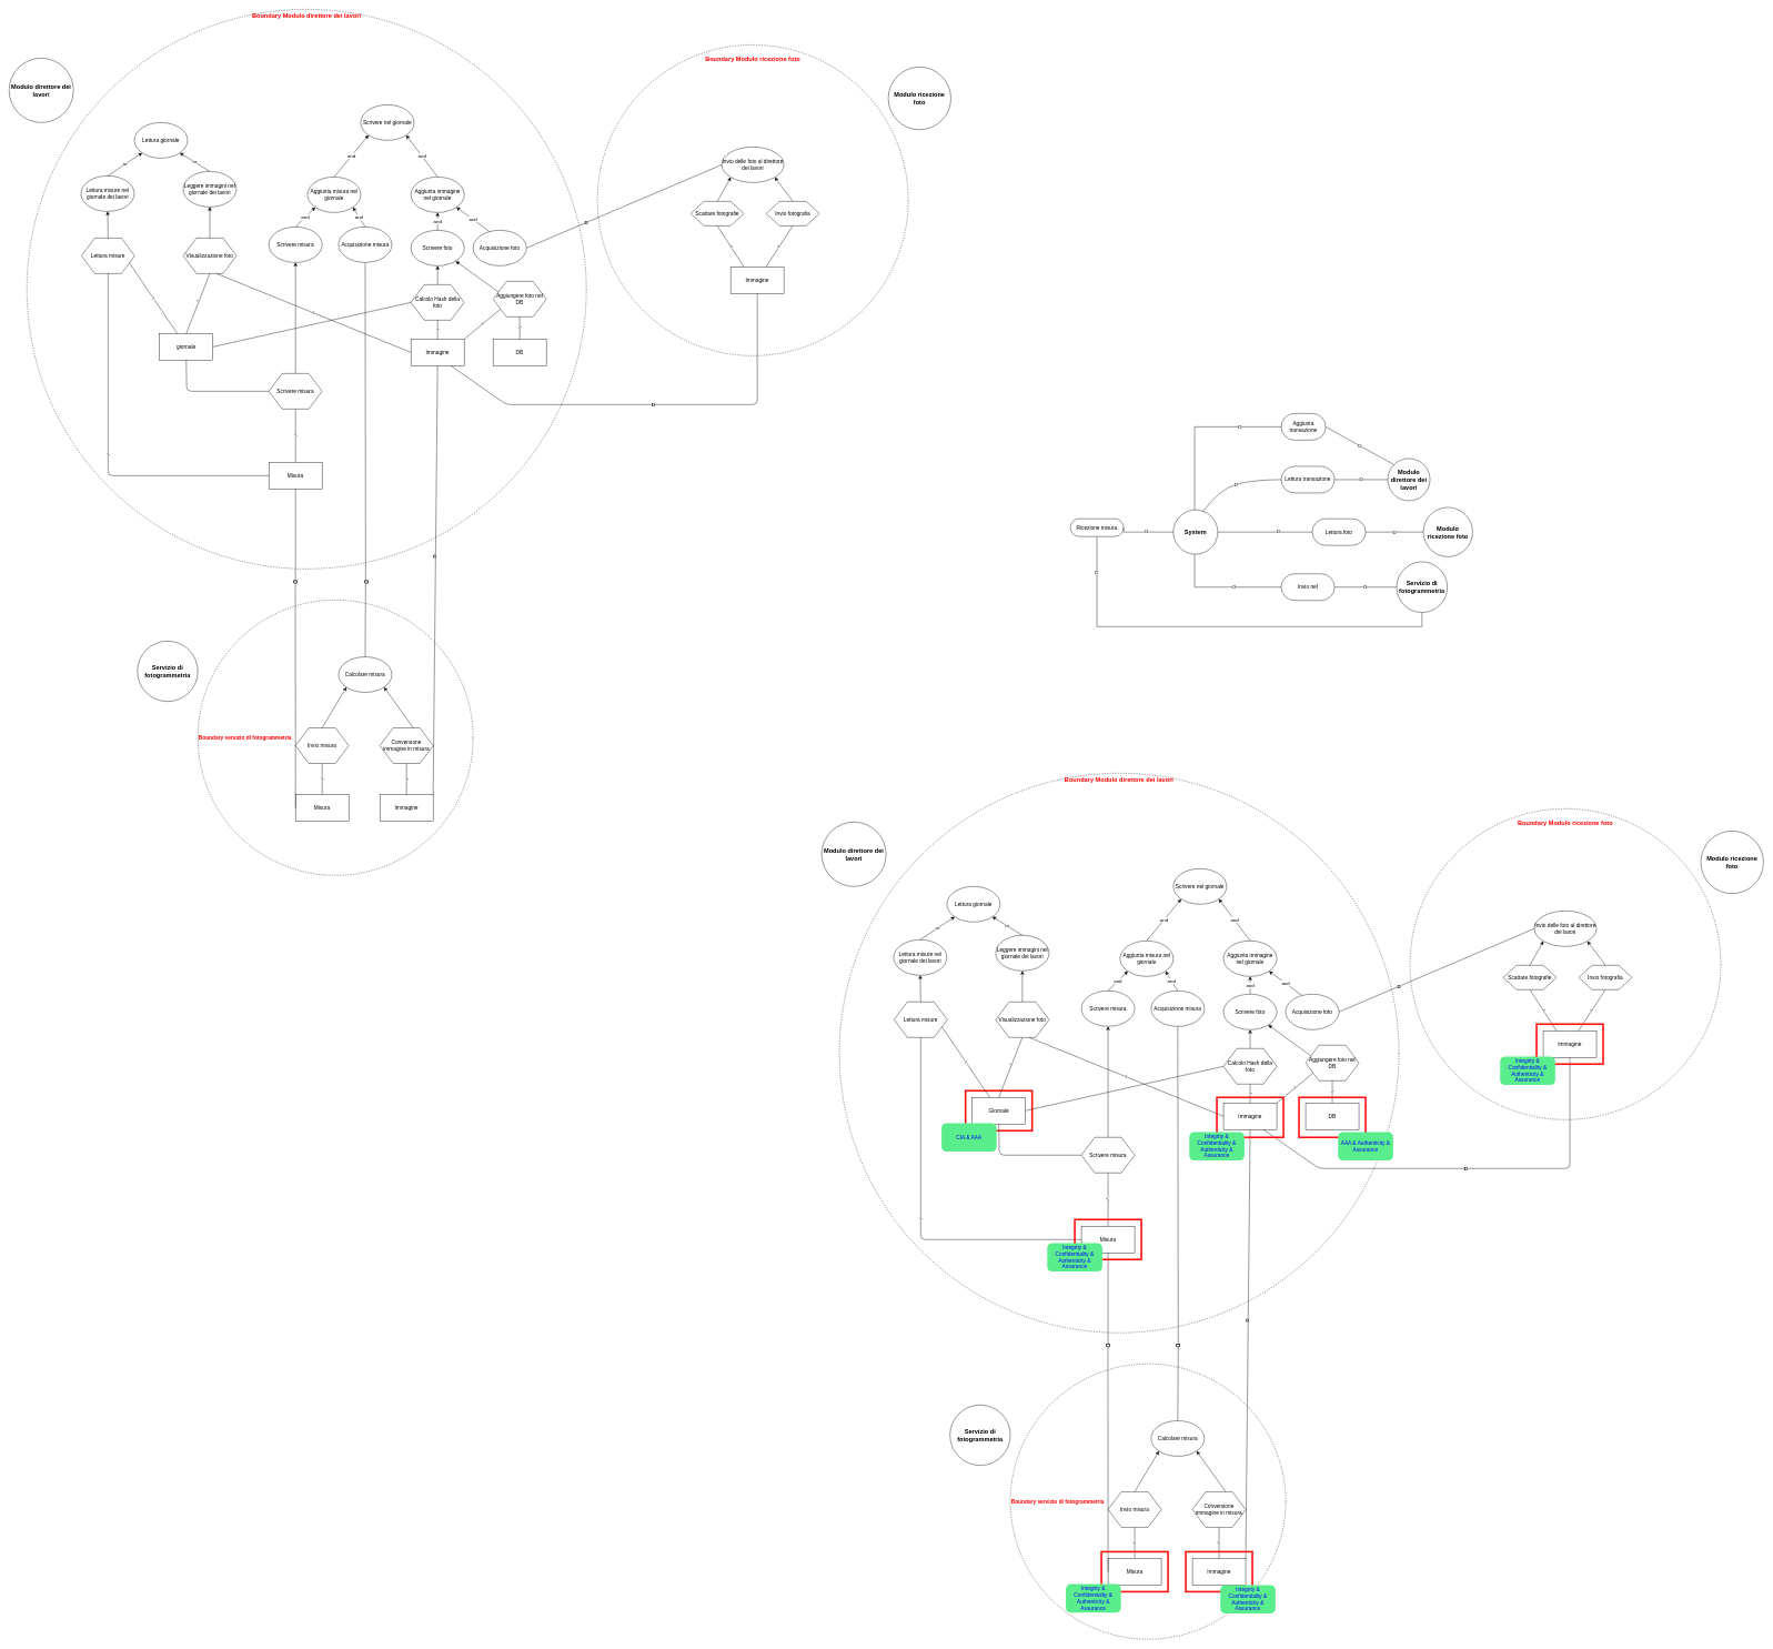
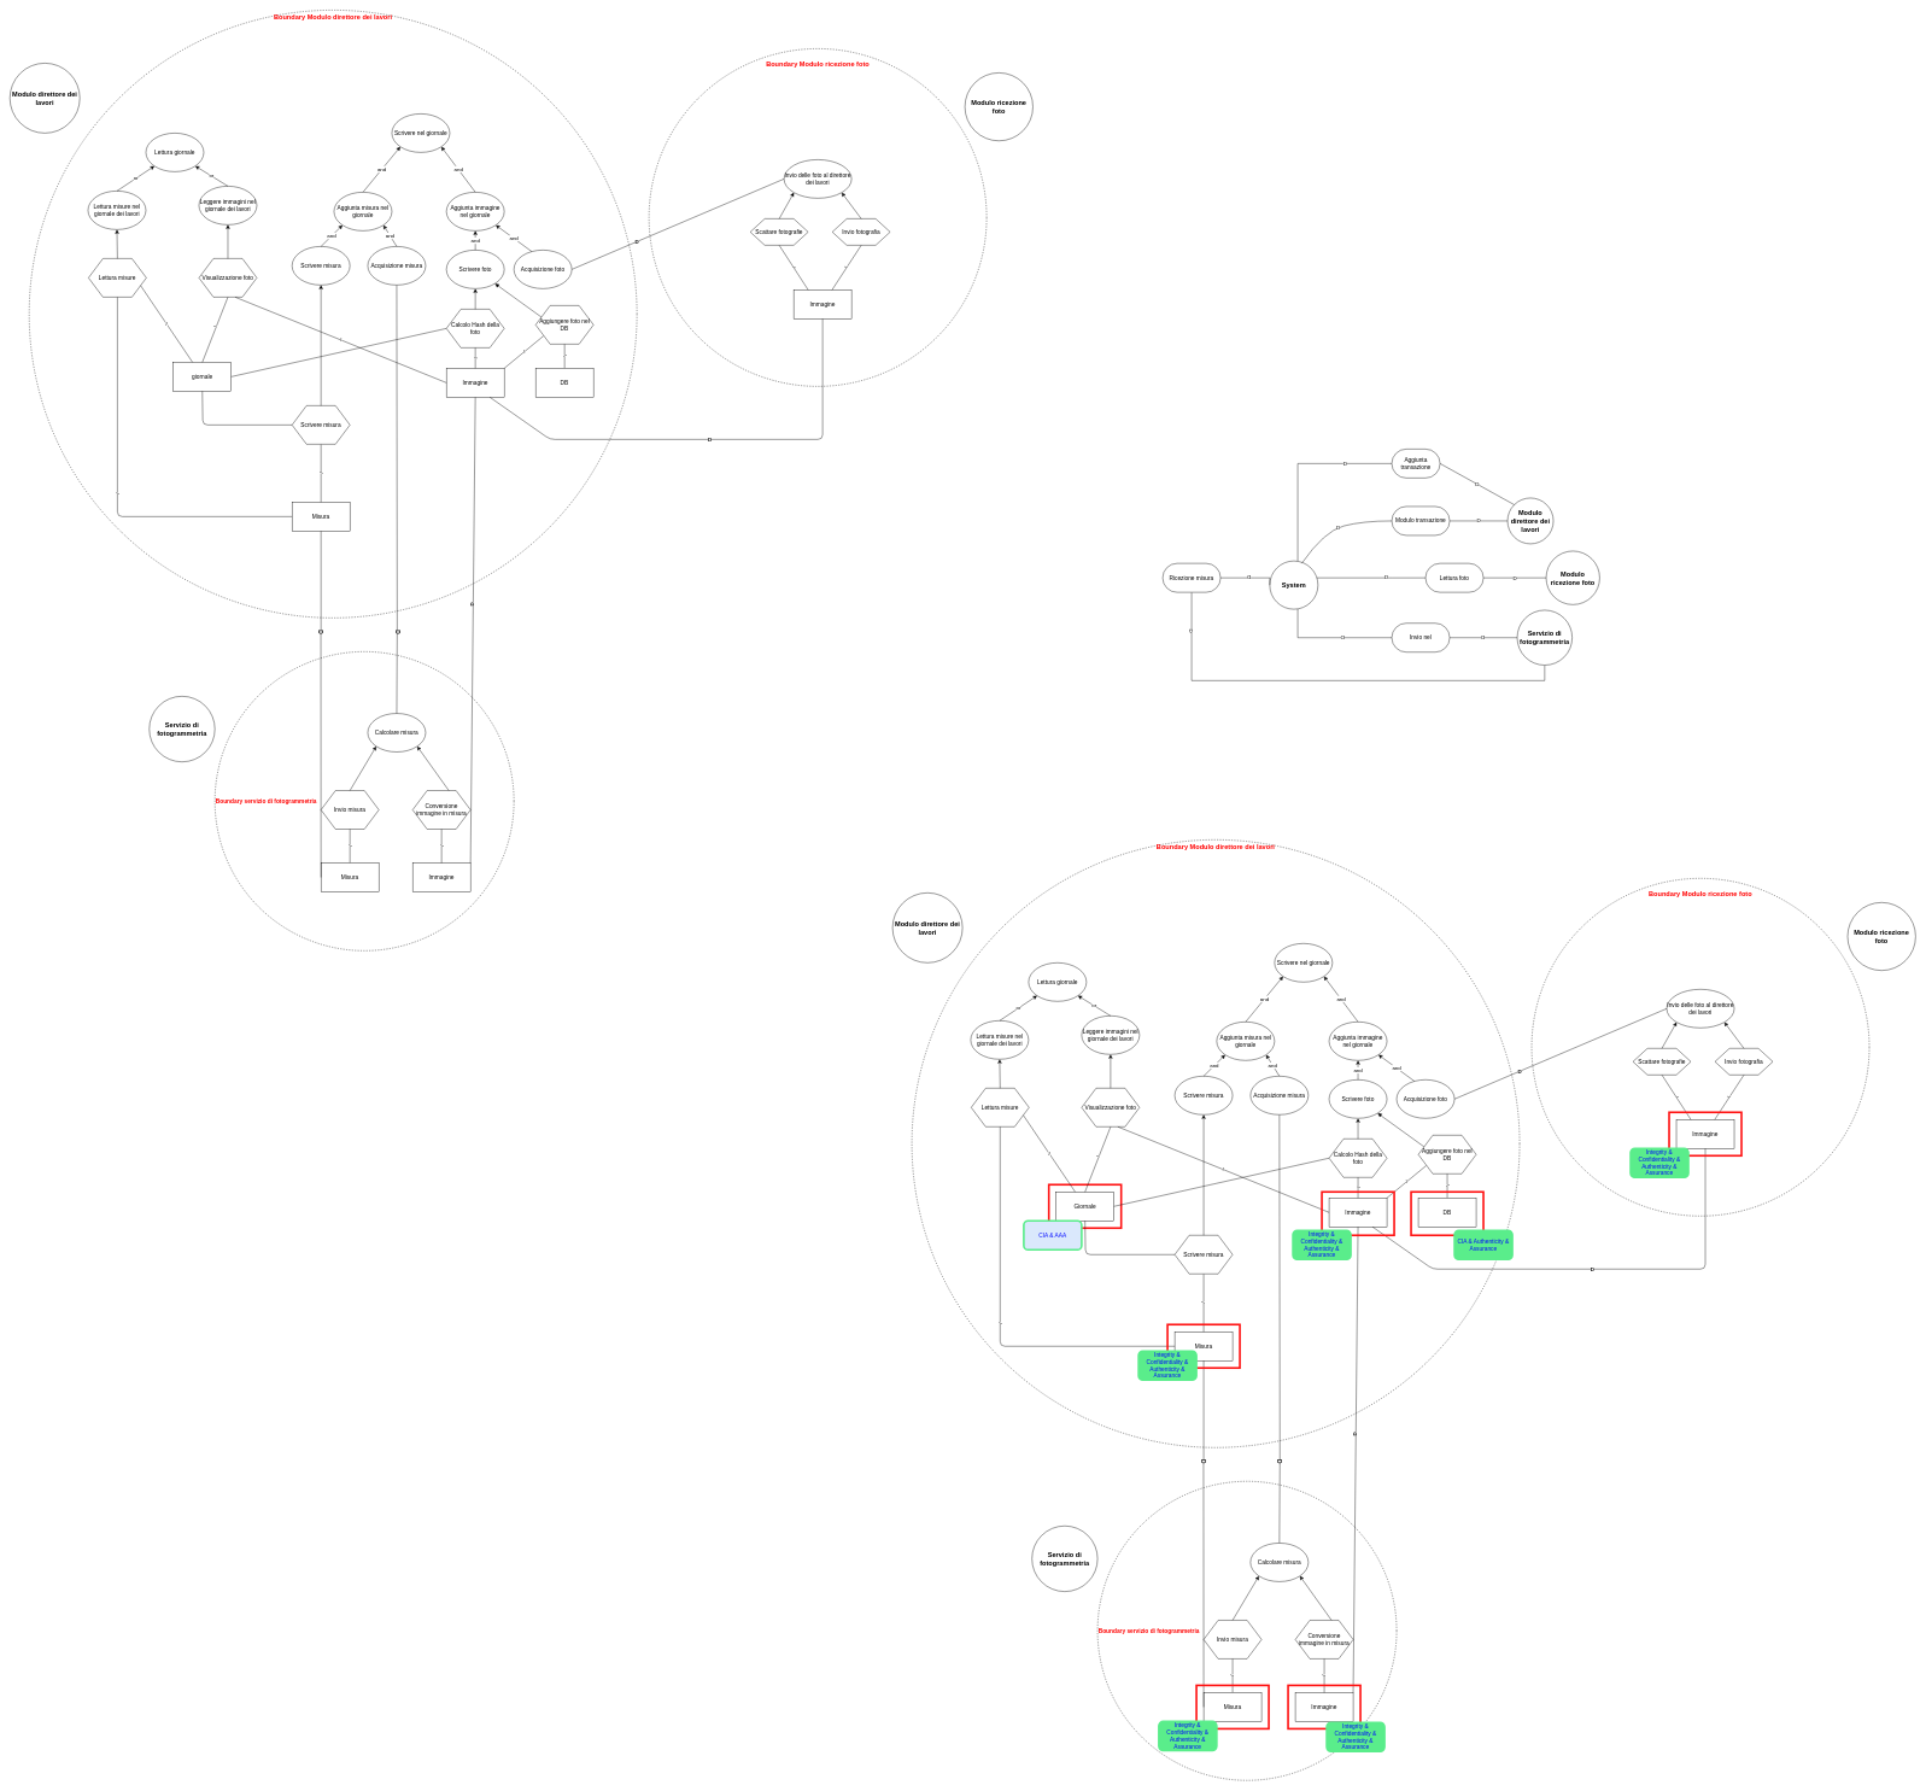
- <mxCell id="83" value="Lettura transazione" style="rounded=1;whiteSpace=wrap;html=1;arcSize=50;" parent="1" vertex="1"><mxGeometry x="2885" y="1049" width="120" height="60" as="geometry" /></mxCell>
+ <mxCell id="83" value="Modulo transazione" style="rounded=1;whiteSpace=wrap;html=1;arcSize=50;" parent="1" vertex="1"><mxGeometry x="2885" y="1049" width="120" height="60" as="geometry" /></mxCell>
- <mxCell id="87" value="Ricezione misura" style="rounded=1;whiteSpace=wrap;html=1;arcSize=50;" parent="1" vertex="1"><mxGeometry x="2410" y="1167" width="120" height="40" as="geometry" /></mxCell>
+ <mxCell id="87" value="Ricezione misura" style="rounded=1;whiteSpace=wrap;html=1;arcSize=50;" parent="1" vertex="1"><mxGeometry x="2410" y="1167" width="120" height="60" as="geometry" /></mxCell>
- <mxCell id="79" value="&lt;b&gt;&lt;font style=&quot;font-size: 14px&quot;&gt;System&lt;/font&gt;&lt;/b&gt;" style="ellipse;whiteSpace=wrap;html=1;aspect=fixed;" parent="1" vertex="1"><mxGeometry x="2642" y="1147" width="100" height="100" as="geometry" /></mxCell>
+ <mxCell id="79" value="&lt;b&gt;&lt;font style=&quot;font-size: 14px&quot;&gt;System&lt;/font&gt;&lt;/b&gt;" style="ellipse;whiteSpace=wrap;html=1;aspect=fixed;" parent="1" vertex="1"><mxGeometry x="2632" y="1162" width="100" height="100" as="geometry" /></mxCell>
- <mxCell id="172" value="CIA &amp;amp; AAA" style="rounded=1;whiteSpace=wrap;html=1;strokeWidth=4;fontColor=#0008FF;fillColor=#5AED8B;strokeColor=#5AED8B;" parent="1" vertex="1"><mxGeometry x="2122" y="2530" width="120" height="60" as="geometry" /></mxCell>
+ <mxCell id="172" value="CIA &amp;amp; AAA" style="rounded=1;whiteSpace=wrap;html=1;strokeWidth=4;fontColor=#0008FF;fillColor=#dae8fc;strokeColor=#5AED8B;" parent="1" vertex="1"><mxGeometry x="2122" y="2530" width="120" height="60" as="geometry" /></mxCell>
- <mxCell id="178" value="AAA &amp;amp; Authenticity &amp;amp; Assurance" style="rounded=1;whiteSpace=wrap;html=1;strokeWidth=4;fontColor=#0008FF;fillColor=#5AED8B;strokeColor=#5AED8B;" parent="1" vertex="1"><mxGeometry x="3015" y="2550" width="120" height="60" as="geometry" /></mxCell>
+ <mxCell id="178" value="CIA &amp;amp; Authenticity &amp;amp; Assurance" style="rounded=1;whiteSpace=wrap;html=1;strokeWidth=4;fontColor=#0008FF;fillColor=#5AED8B;strokeColor=#5AED8B;" parent="1" vertex="1"><mxGeometry x="3015" y="2550" width="120" height="60" as="geometry" /></mxCell>
